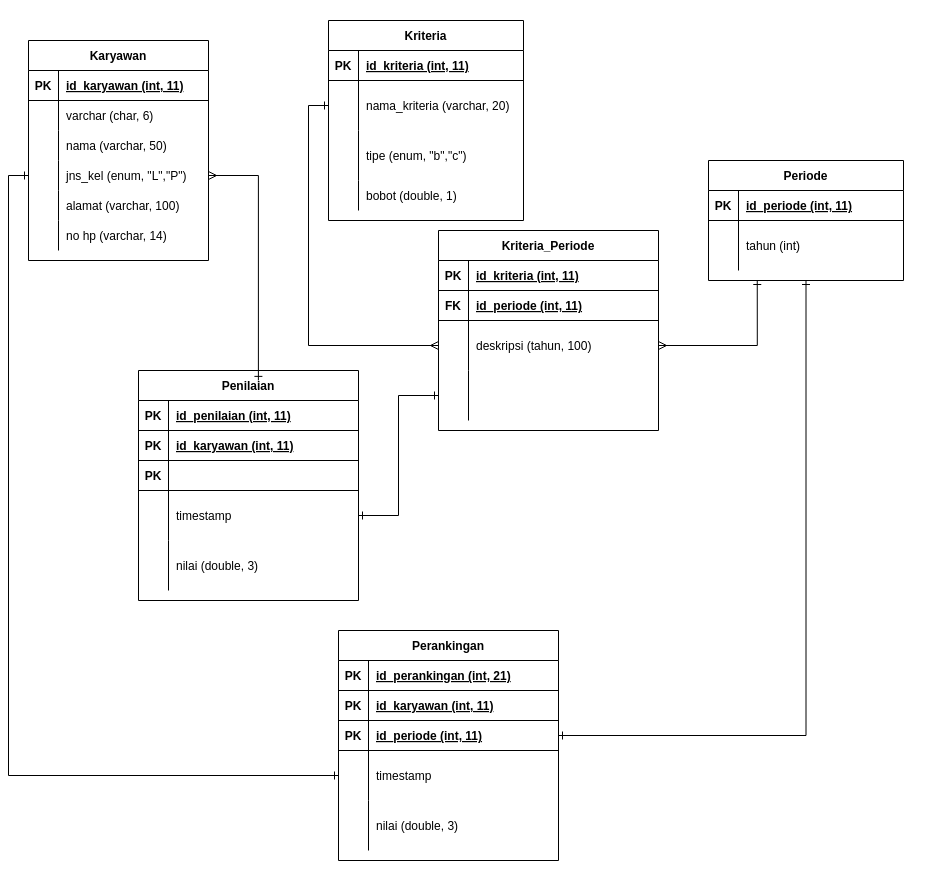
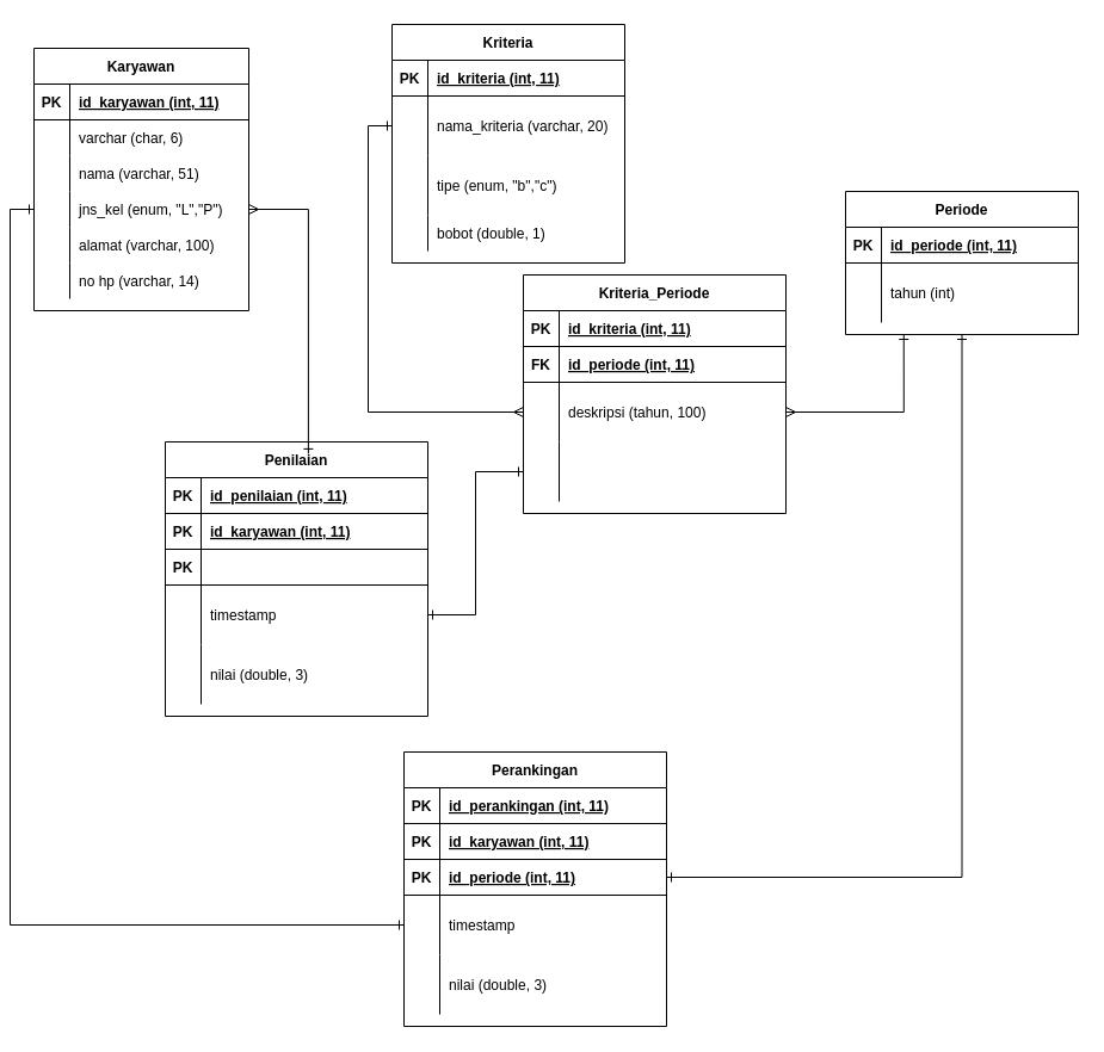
- <mxCell id="24" value="nama (varchar, 50)" style="shape=partialRectangle;connectable=0;fillColor=none;top=0;left=0;bottom=0;right=0;align=left;spacingLeft=6;overflow=hidden;" vertex="1" parent="22"><mxGeometry x="30" width="150" height="30" as="geometry" /></mxCell>
+ <mxCell id="24" value="nama (varchar, 51)" style="shape=partialRectangle;connectable=0;fillColor=none;top=0;left=0;bottom=0;right=0;align=left;spacingLeft=6;overflow=hidden;" vertex="1" parent="22"><mxGeometry x="30" width="150" height="30" as="geometry" /></mxCell>
- <mxCell id="77" value="id_perankingan (int, 21)" style="shape=partialRectangle;connectable=0;fillColor=none;top=0;left=0;bottom=0;right=0;align=left;spacingLeft=6;fontStyle=5;overflow=hidden;" vertex="1" parent="75"><mxGeometry x="30" width="190" height="30" as="geometry" /></mxCell>
+ <mxCell id="77" value="id_perankingan (int, 11)" style="shape=partialRectangle;connectable=0;fillColor=none;top=0;left=0;bottom=0;right=0;align=left;spacingLeft=6;fontStyle=5;overflow=hidden;" vertex="1" parent="75"><mxGeometry x="30" width="190" height="30" as="geometry" /></mxCell>
